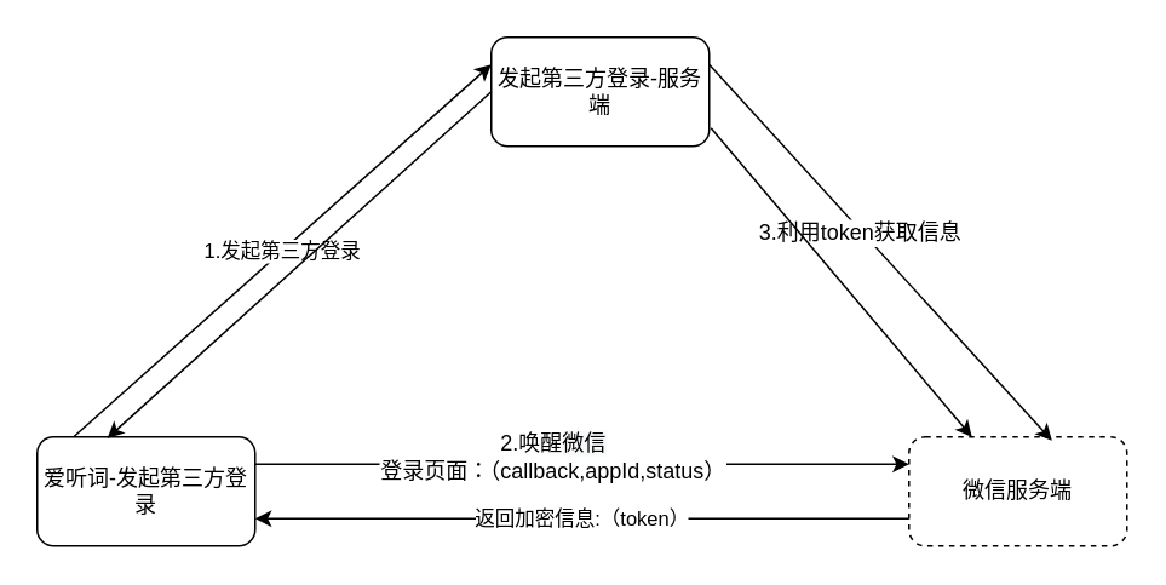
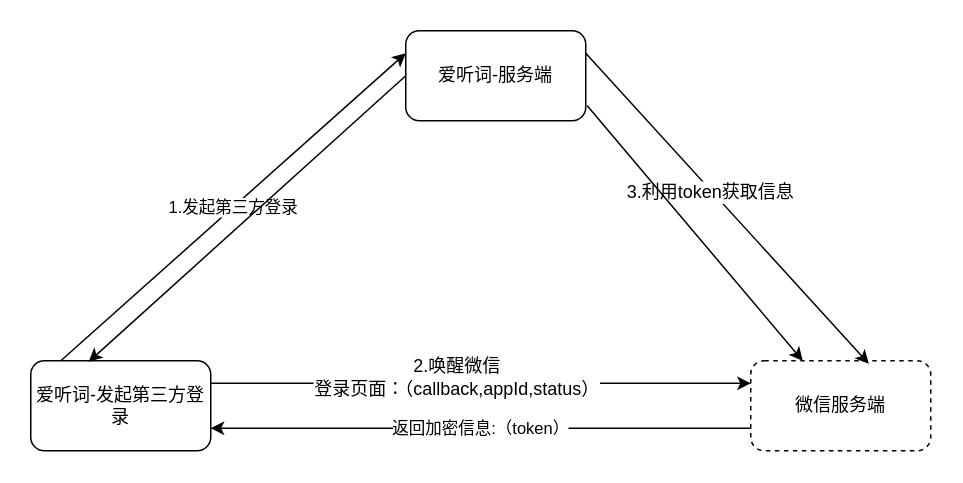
- <mxCell id="3" value="发起第三方登录-服务端" style="rounded=1;whiteSpace=wrap;html=1;" vertex="1" parent="1"><mxGeometry x="270" y="20" width="120" height="60" as="geometry" /></mxCell>
+ <mxCell id="3" value="爱听词-服务端" style="rounded=1;whiteSpace=wrap;html=1;" vertex="1" parent="1"><mxGeometry x="270" y="20" width="120" height="60" as="geometry" /></mxCell>
